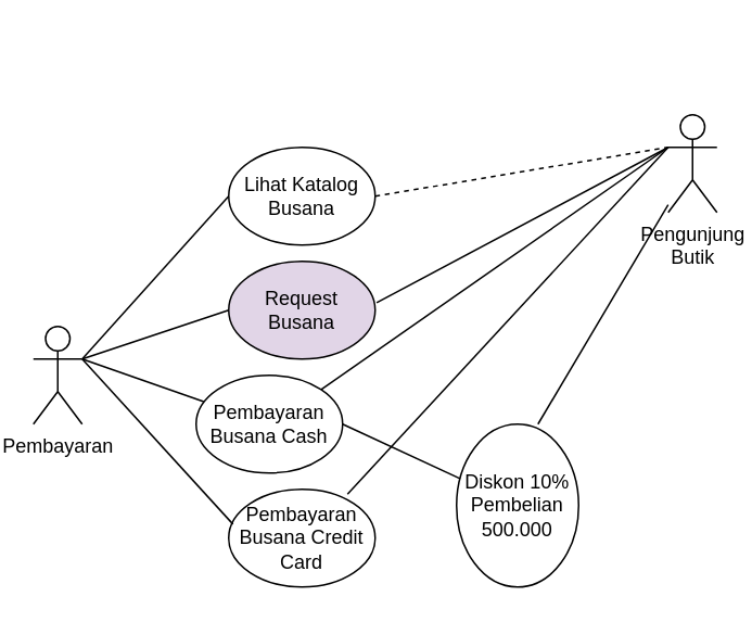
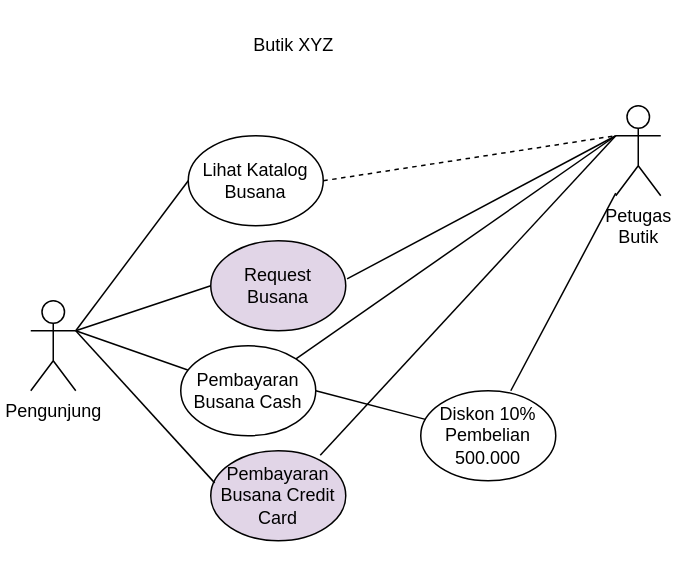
+ <mxCell id="10" value="Butik XYZ" style="text;html=1;align=center;verticalAlign=middle;resizable=0;points=[];autosize=1;" parent="1" vertex="1"><mxGeometry x="160" y="20" width="70" height="20" as="geometry" /></mxCell>
- <mxCell id="3" value="Lihat Katalog Busana" style="ellipse;whiteSpace=wrap;html=1;" parent="1" vertex="1"><mxGeometry x="140" y="90" width="90" height="60" as="geometry" /></mxCell>
+ <mxCell id="3" value="Lihat Katalog Busana" style="ellipse;whiteSpace=wrap;html=1;" parent="1" vertex="1"><mxGeometry x="125" y="90" width="90" height="60" as="geometry" /></mxCell>
- <mxCell id="6" value="Pengunjung&lt;br&gt;Butik" style="shape=umlActor;verticalLabelPosition=bottom;verticalAlign=top;html=1;outlineConnect=0;" parent="1" vertex="1"><mxGeometry x="410" y="70" width="30" height="60" as="geometry" /></mxCell>
+ <mxCell id="6" value="Petugas&lt;br&gt;Butik" style="shape=umlActor;verticalLabelPosition=bottom;verticalAlign=top;html=1;outlineConnect=0;" parent="1" vertex="1"><mxGeometry x="410" y="70" width="30" height="60" as="geometry" /></mxCell>
- <mxCell id="2" value="Pembayaran" style="shape=umlActor;verticalLabelPosition=bottom;verticalAlign=top;html=1;outlineConnect=0;" parent="1" vertex="1"><mxGeometry x="20" y="200" width="30" height="60" as="geometry" /></mxCell>
+ <mxCell id="2" value="Pengunjung" style="shape=umlActor;verticalLabelPosition=bottom;verticalAlign=top;html=1;outlineConnect=0;" parent="1" vertex="1"><mxGeometry x="20" y="200" width="30" height="60" as="geometry" /></mxCell>
- <mxCell id="14" value="Diskon 10%&lt;br&gt;Pembelian 500.000" style="ellipse;whiteSpace=wrap;html=1;" vertex="1" parent="1"><mxGeometry x="280" y="260" width="75" height="100" as="geometry" /></mxCell>
+ <mxCell id="14" value="Diskon 10%&lt;br&gt;Pembelian 500.000" style="ellipse;whiteSpace=wrap;html=1;" vertex="1" parent="1"><mxGeometry x="280" y="260" width="90" height="60" as="geometry" /></mxCell>
- <mxCell id="12" value="Pembayaran&lt;br&gt;Busana Credit Card" style="ellipse;whiteSpace=wrap;html=1;" vertex="1" parent="1"><mxGeometry x="140" y="300" width="90" height="60" as="geometry" /></mxCell>
+ <mxCell id="12" value="Pembayaran&lt;br&gt;Busana Credit Card" style="ellipse;whiteSpace=wrap;html=1;fillColor=#e1d5e7;" vertex="1" parent="1"><mxGeometry x="140" y="300" width="90" height="60" as="geometry" /></mxCell>
